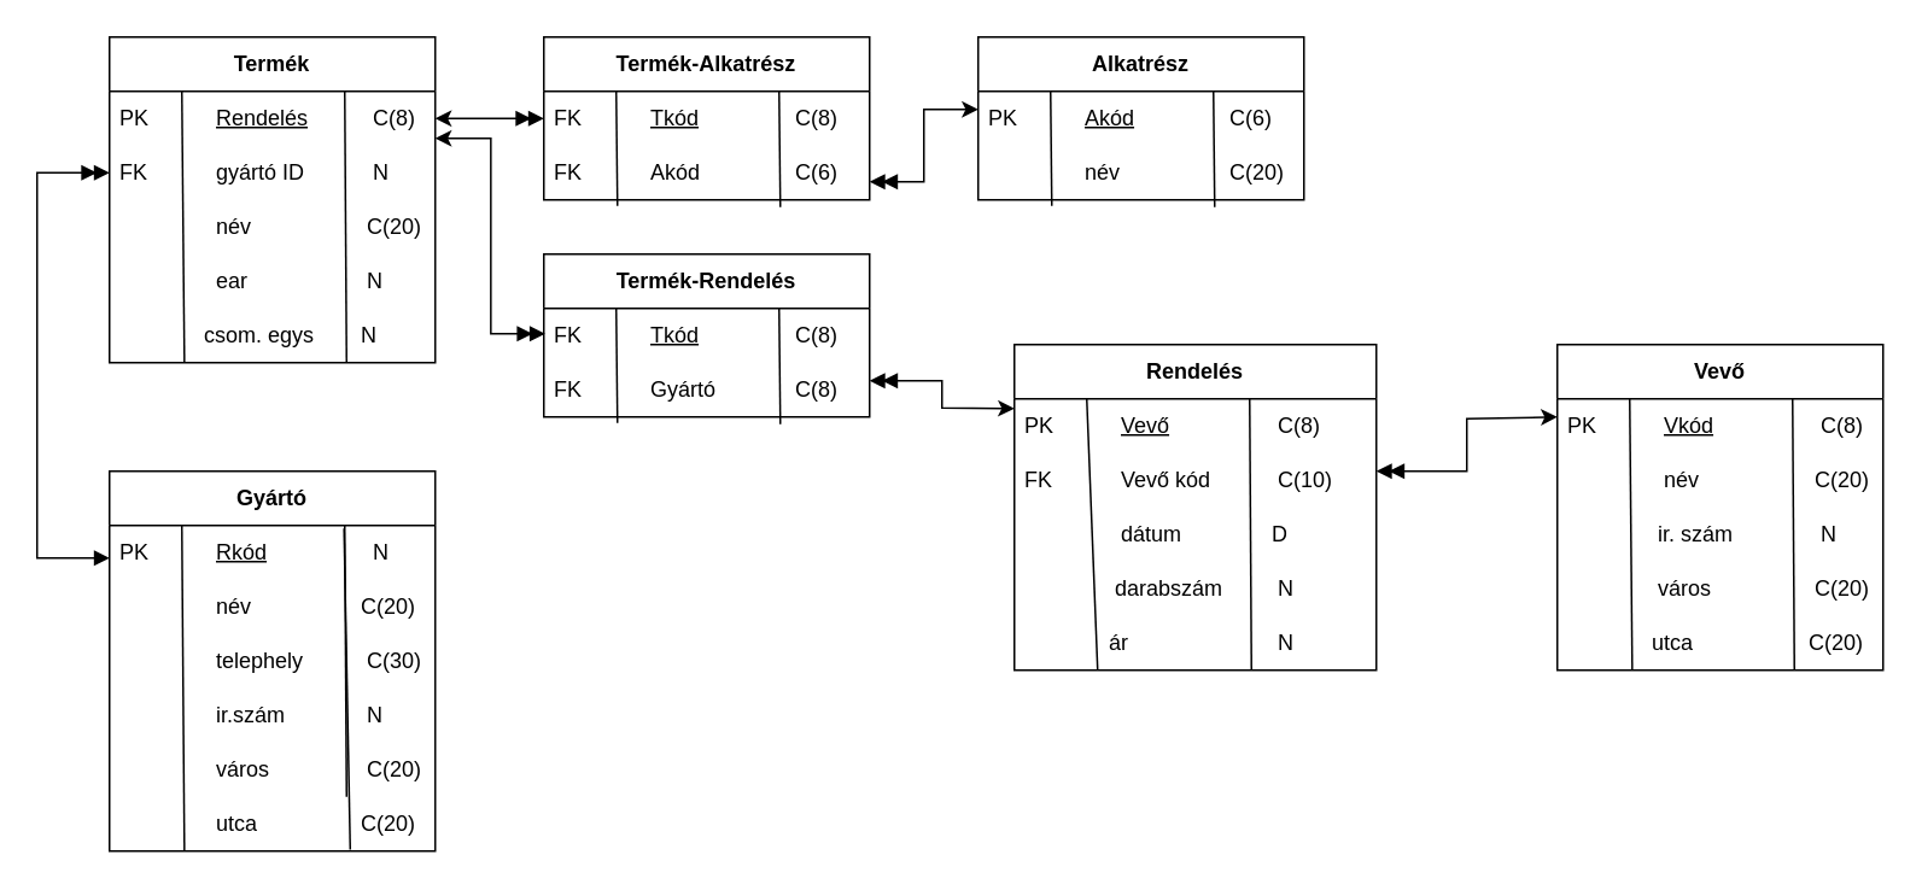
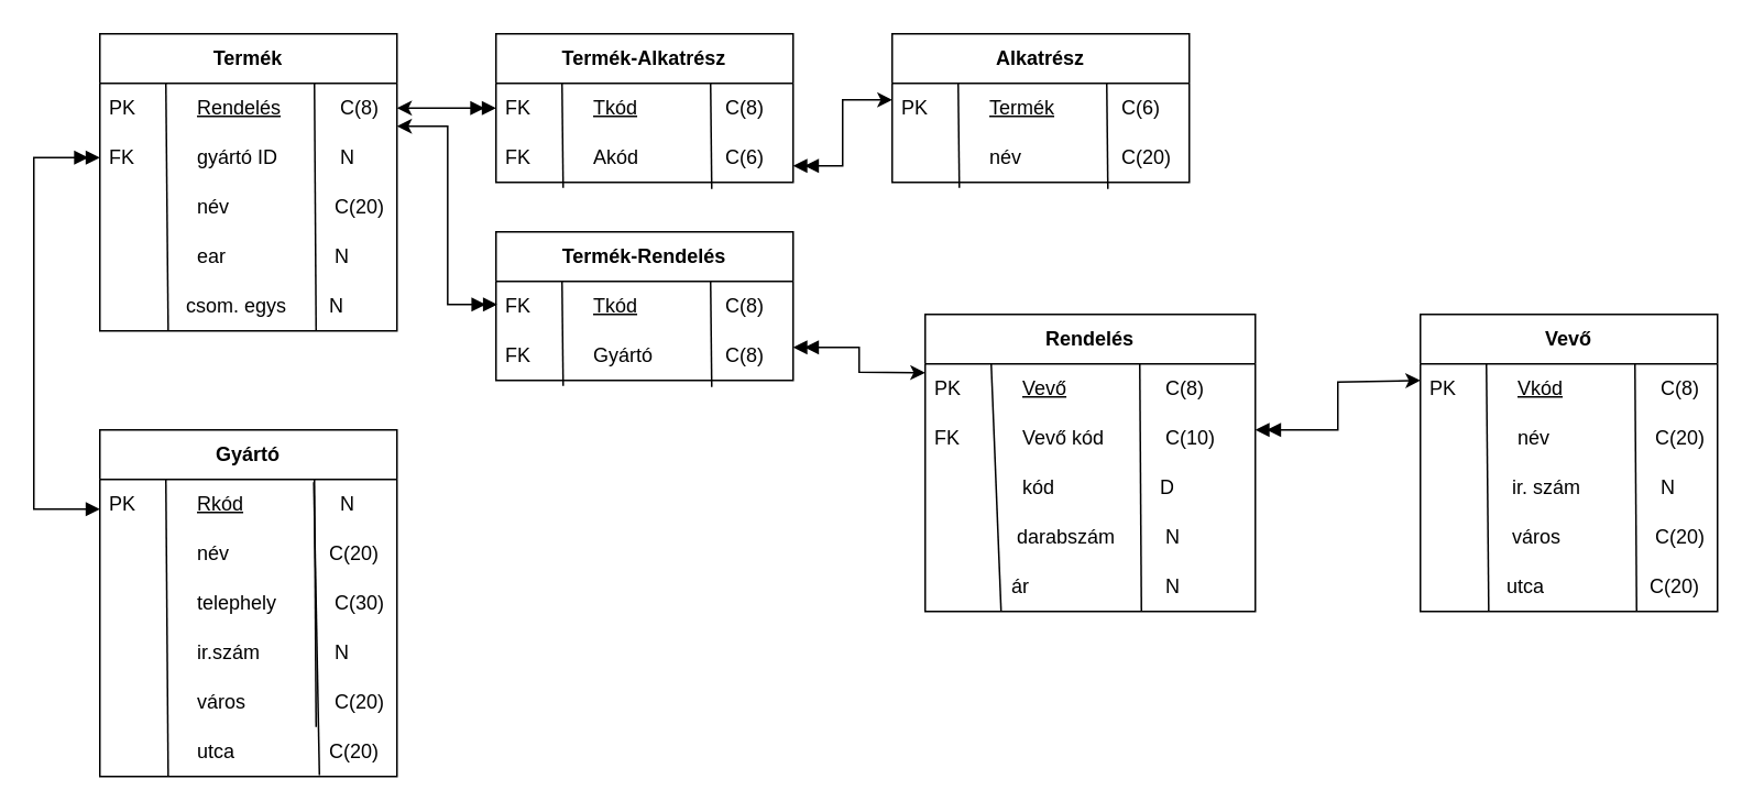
- <mxCell id="18" value="PK&lt;span style=&quot;white-space: pre;&quot;&gt;&#09;&lt;/span&gt;&lt;span style=&quot;white-space: pre;&quot;&gt;&#09;&lt;/span&gt;&lt;u&gt;Akód&lt;span style=&quot;white-space: pre;&quot;&gt;&#09;&lt;/span&gt;&lt;span style=&quot;white-space: pre;&quot;&gt;&#09;&lt;/span&gt;&lt;/u&gt;C(6)" style="text;strokeColor=none;fillColor=none;align=left;verticalAlign=middle;spacingLeft=4;spacingRight=4;overflow=hidden;points=[[0,0.5],[1,0.5]];portConstraint=eastwest;rotatable=0;whiteSpace=wrap;html=1;" parent="16" vertex="1"><mxGeometry y="30" width="180" height="30" as="geometry" /></mxCell>
+ <mxCell id="18" value="PK&lt;span style=&quot;white-space: pre;&quot;&gt;&#09;&lt;/span&gt;&lt;span style=&quot;white-space: pre;&quot;&gt;&#09;&lt;/span&gt;&lt;u&gt;Termék&lt;span style=&quot;white-space: pre;&quot;&gt;&#09;&lt;/span&gt;&lt;span style=&quot;white-space: pre;&quot;&gt;&#09;&lt;/span&gt;&lt;/u&gt;C(6)" style="text;strokeColor=none;fillColor=none;align=left;verticalAlign=middle;spacingLeft=4;spacingRight=4;overflow=hidden;points=[[0,0.5],[1,0.5]];portConstraint=eastwest;rotatable=0;whiteSpace=wrap;html=1;" parent="16" vertex="1"><mxGeometry y="30" width="180" height="30" as="geometry" /></mxCell>
- <mxCell id="33" value="&lt;blockquote style=&quot;margin: 0 0 0 40px; border: none; padding: 0px;&quot;&gt;&amp;nbsp; &amp;nbsp; dátum&lt;span style=&quot;white-space: pre;&quot;&gt;&#09;&lt;/span&gt;&lt;span style=&quot;white-space: pre;&quot;&gt;&#09;&lt;/span&gt;&amp;nbsp; &amp;nbsp; &amp;nbsp;D&lt;/blockquote&gt;" style="text;strokeColor=none;fillColor=none;align=left;verticalAlign=middle;spacingLeft=4;spacingRight=4;overflow=hidden;points=[[0,0.5],[1,0.5]];portConstraint=eastwest;rotatable=0;whiteSpace=wrap;html=1;" parent="28" vertex="1"><mxGeometry y="90" width="200" height="30" as="geometry" /></mxCell>
+ <mxCell id="33" value="&lt;blockquote style=&quot;margin: 0 0 0 40px; border: none; padding: 0px;&quot;&gt;&amp;nbsp; &amp;nbsp; kód&lt;span style=&quot;white-space: pre;&quot;&gt;&#09;&lt;/span&gt;&lt;span style=&quot;white-space: pre;&quot;&gt;&#09;&lt;/span&gt;&amp;nbsp; &amp;nbsp; &amp;nbsp;D&lt;/blockquote&gt;" style="text;strokeColor=none;fillColor=none;align=left;verticalAlign=middle;spacingLeft=4;spacingRight=4;overflow=hidden;points=[[0,0.5],[1,0.5]];portConstraint=eastwest;rotatable=0;whiteSpace=wrap;html=1;" parent="28" vertex="1"><mxGeometry y="90" width="200" height="30" as="geometry" /></mxCell>
